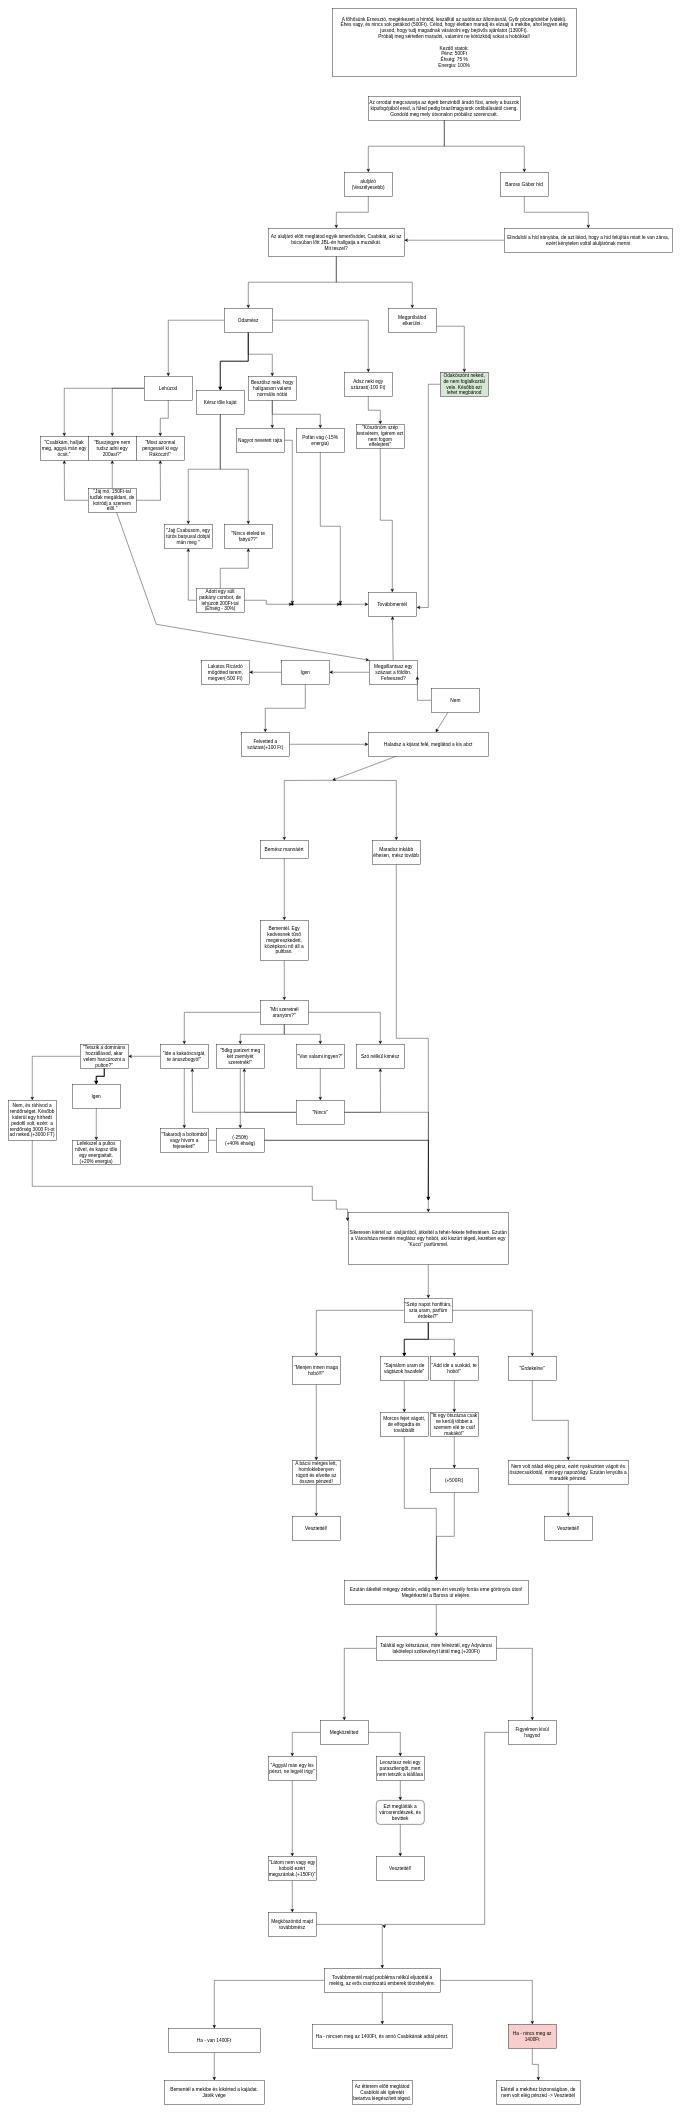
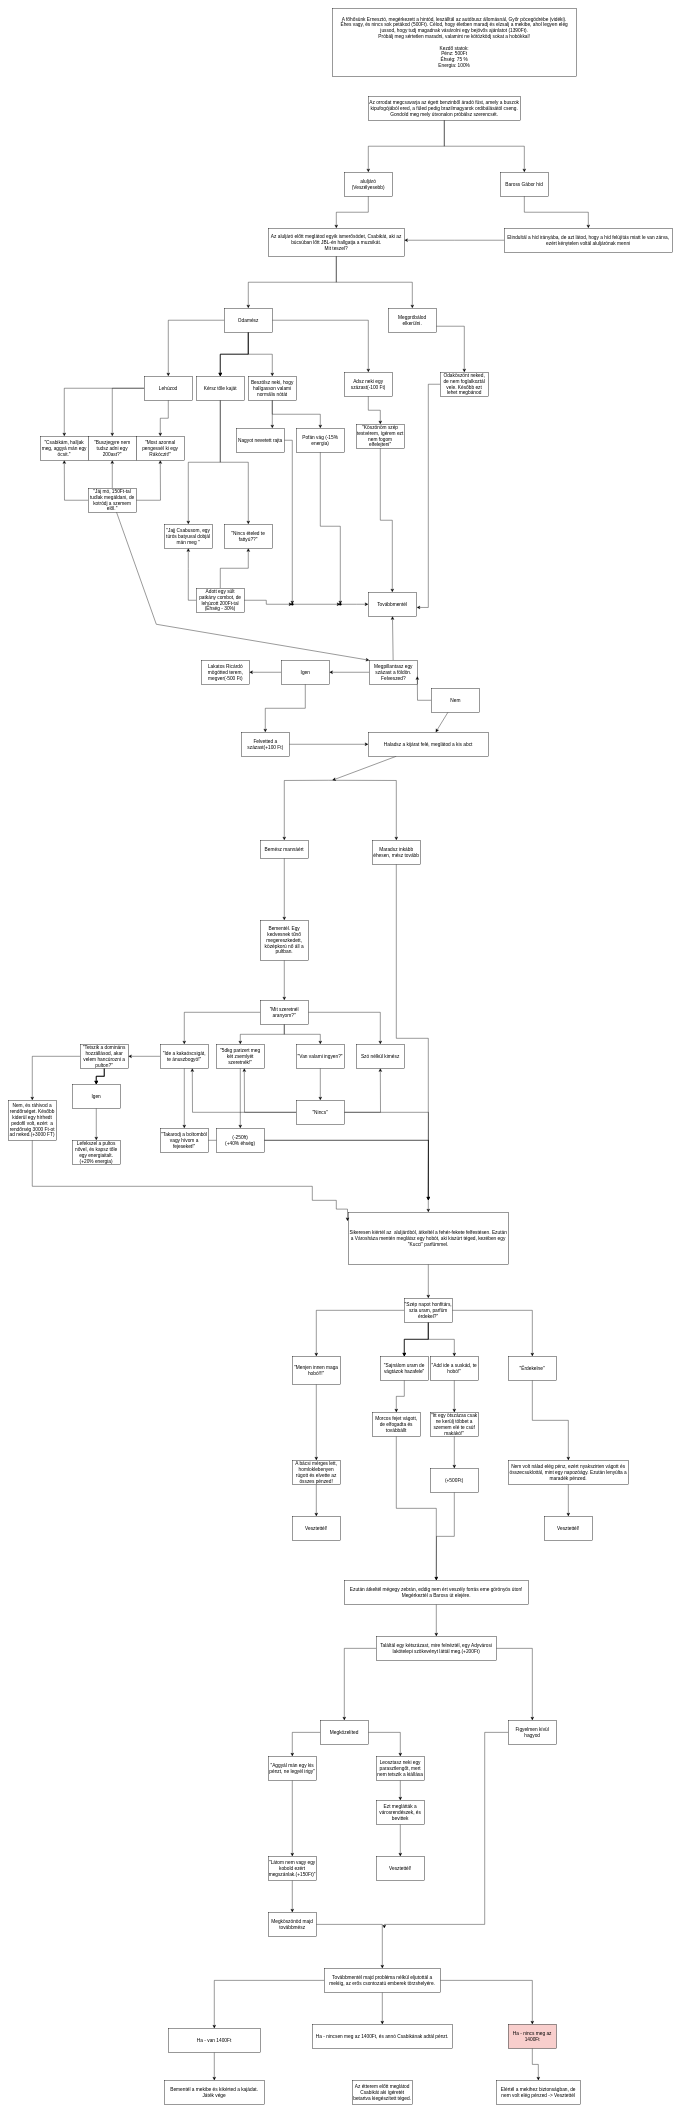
- <mxCell id="35" value="Odaköszönt neked, de nem foglalkoztál vele. Később ezt lehet megbánod" style="whiteSpace=wrap;html=1;rounded=0;fillColor=#d5e8d4;" parent="1" vertex="1"><mxGeometry x="1100" y="930" width="120" height="60" as="geometry" /></mxCell>
+ <mxCell id="35" value="Odaköszönt neked, de nem foglalkoztál vele. Később ezt lehet megbánod" style="whiteSpace=wrap;html=1;rounded=0;" parent="1" vertex="1"><mxGeometry x="1100" y="930" width="120" height="60" as="geometry" /></mxCell>
- <mxCell id="28" value="Kérsz tőle kaját" style="whiteSpace=wrap;html=1;rounded=0;" parent="1" vertex="1"><mxGeometry x="490" y="975" width="120" height="60" as="geometry" /></mxCell>
+ <mxCell id="28" value="Kérsz tőle kaját" style="whiteSpace=wrap;html=1;rounded=0;" parent="1" vertex="1"><mxGeometry x="490" y="940" width="120" height="60" as="geometry" /></mxCell>
- <mxCell id="107" value="Morcos fejet vágott, de elfogadta és továbbállt" style="whiteSpace=wrap;html=1;rounded=0;" parent="1" vertex="1"><mxGeometry x="950" y="3530" width="120" height="60" as="geometry" /></mxCell>
+ <mxCell id="107" value="Morcos fejet vágott, de elfogadta és továbbállt" style="whiteSpace=wrap;html=1;rounded=0;" parent="1" vertex="1"><mxGeometry x="930" y="3530" width="120" height="60" as="geometry" /></mxCell>
- <mxCell id="129" value="Ezt meglátták a városrendészek, és bevittek" style="whiteSpace=wrap;html=1;rounded=1;" parent="1" vertex="1"><mxGeometry x="940" y="4500" width="120" height="60" as="geometry" /></mxCell>
+ <mxCell id="129" value="Ezt meglátták a városrendészek, és bevittek" style="whiteSpace=wrap;html=1;rounded=0;" parent="1" vertex="1"><mxGeometry x="940" y="4500" width="120" height="60" as="geometry" /></mxCell>
